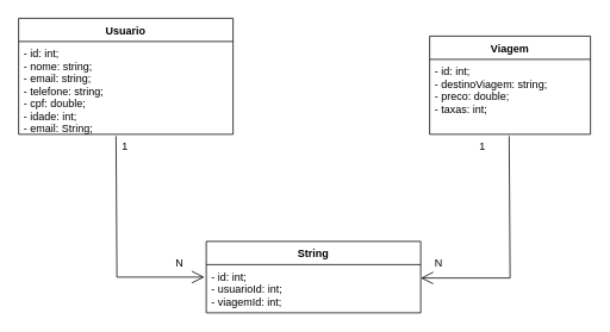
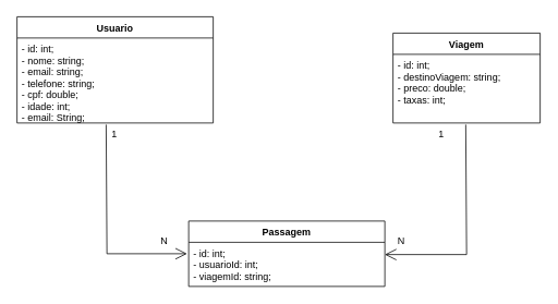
- <mxCell id="4" value="String" style="swimlane;fontStyle=1;align=center;verticalAlign=top;childLayout=stackLayout;horizontal=1;startSize=26;horizontalStack=0;resizeParent=1;resizeParentMax=0;resizeLast=0;collapsible=1;marginBottom=0;" parent="1" vertex="1"><mxGeometry x="230" y="270" width="240" height="80" as="geometry" /></mxCell>
+ <mxCell id="4" value="Passagem" style="swimlane;fontStyle=1;align=center;verticalAlign=top;childLayout=stackLayout;horizontal=1;startSize=26;horizontalStack=0;resizeParent=1;resizeParentMax=0;resizeLast=0;collapsible=1;marginBottom=0;" parent="1" vertex="1"><mxGeometry x="230" y="270" width="240" height="80" as="geometry" /></mxCell>
- <mxCell id="5" value="- id: int;&#10;- usuarioId: int;&#10;- viagemId: int;&#10;" style="text;strokeColor=none;fillColor=none;align=left;verticalAlign=top;spacingLeft=4;spacingRight=4;overflow=hidden;rotatable=0;points=[[0,0.5],[1,0.5]];portConstraint=eastwest;" parent="4" vertex="1"><mxGeometry y="26" width="240" height="54" as="geometry" /></mxCell>
+ <mxCell id="5" value="- id: int;&#10;- usuarioId: int;&#10;- viagemId: string;&#10;" style="text;strokeColor=none;fillColor=none;align=left;verticalAlign=top;spacingLeft=4;spacingRight=4;overflow=hidden;rotatable=0;points=[[0,0.5],[1,0.5]];portConstraint=eastwest;" parent="4" vertex="1"><mxGeometry y="26" width="240" height="54" as="geometry" /></mxCell>
